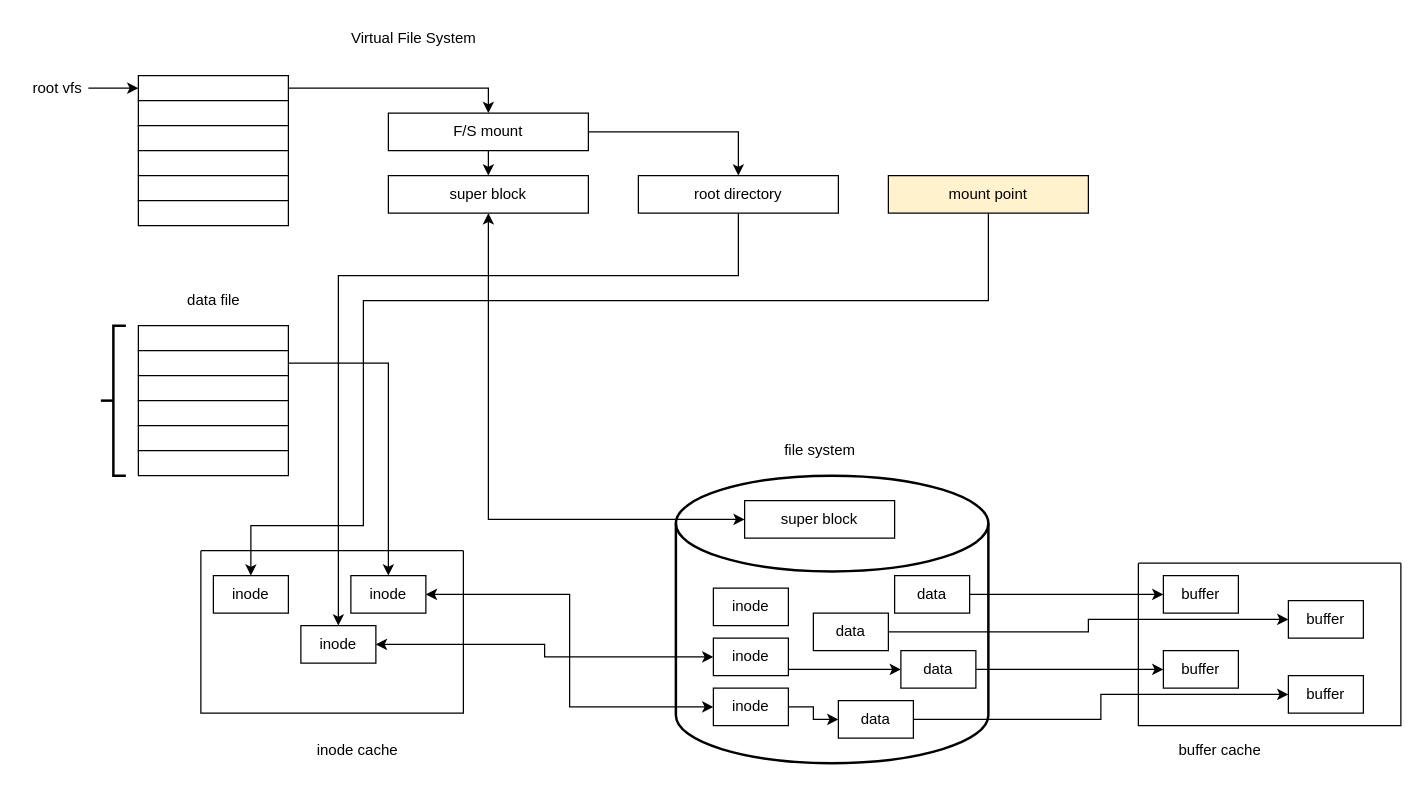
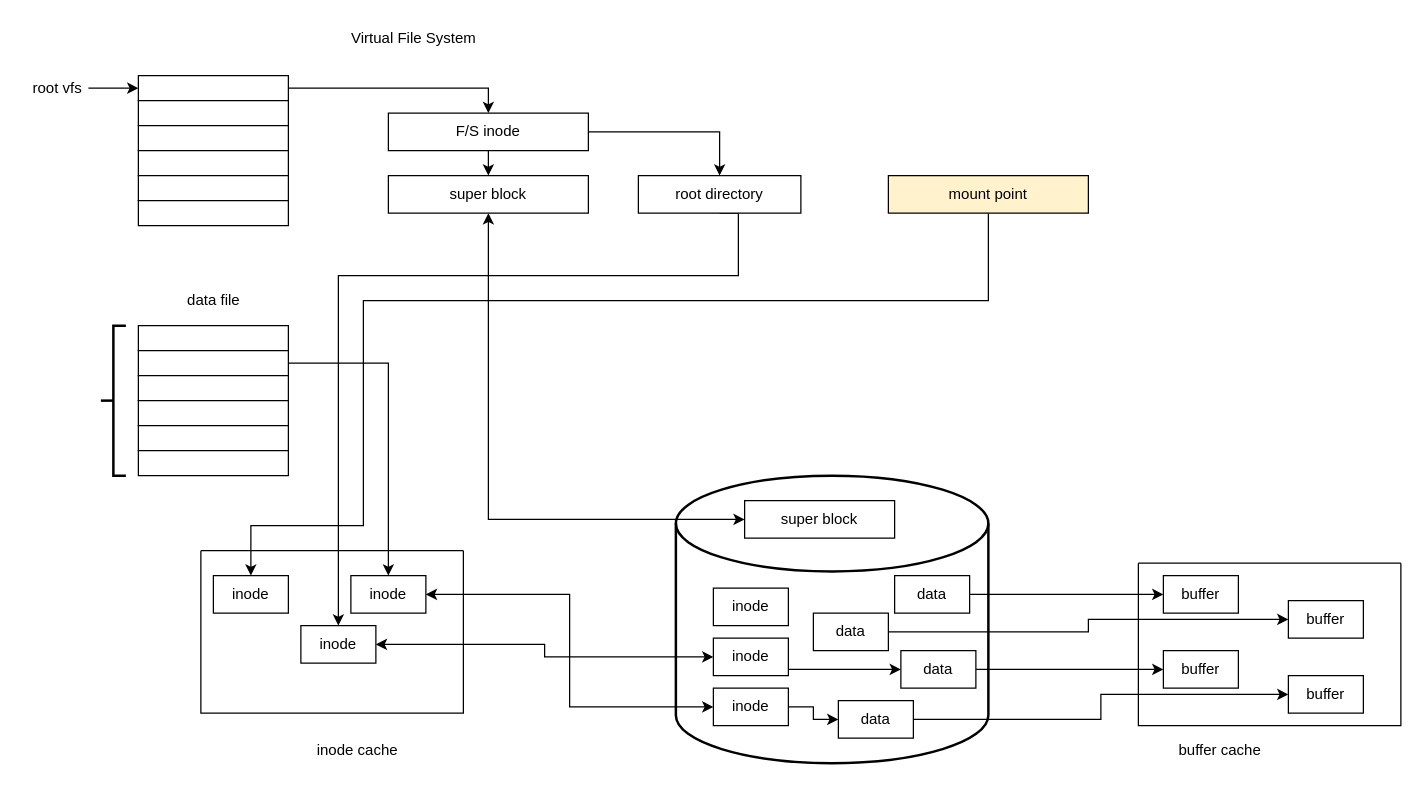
- <mxCell id="12" value="F/S mount" style="rounded=0;whiteSpace=wrap;html=1;" vertex="1" parent="1"><mxGeometry x="310" y="90" width="160" height="30" as="geometry" /></mxCell>
+ <mxCell id="12" value="F/S inode" style="rounded=0;whiteSpace=wrap;html=1;" vertex="1" parent="1"><mxGeometry x="310" y="90" width="160" height="30" as="geometry" /></mxCell>
- <mxCell id="15" value="root directory" style="rounded=0;whiteSpace=wrap;html=1;" vertex="1" parent="1"><mxGeometry x="510" y="140" width="160" height="30" as="geometry" /></mxCell>
+ <mxCell id="15" value="root directory" style="rounded=0;whiteSpace=wrap;html=1;" vertex="1" parent="1"><mxGeometry x="510" y="140" width="130" height="30" as="geometry" /></mxCell>
- <mxCell id="35" value="file system" style="text;html=1;align=center;verticalAlign=middle;resizable=0;points=[];autosize=1;strokeColor=none;" vertex="1" parent="1"><mxGeometry x="620" y="350" width="70" height="20" as="geometry" /></mxCell>
